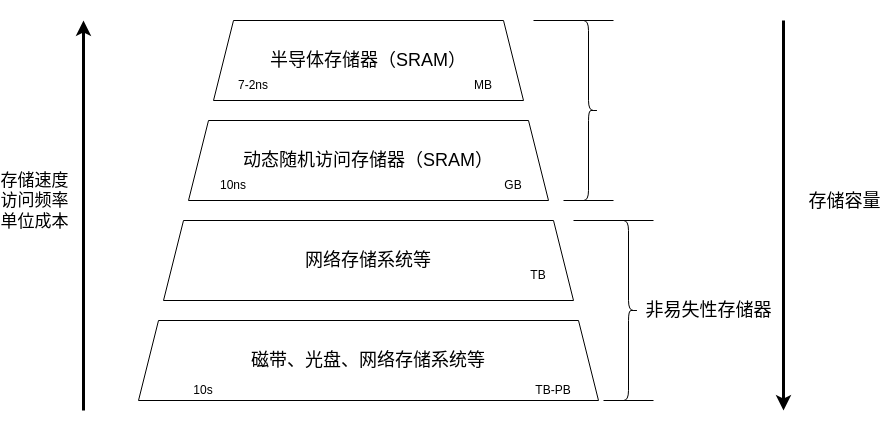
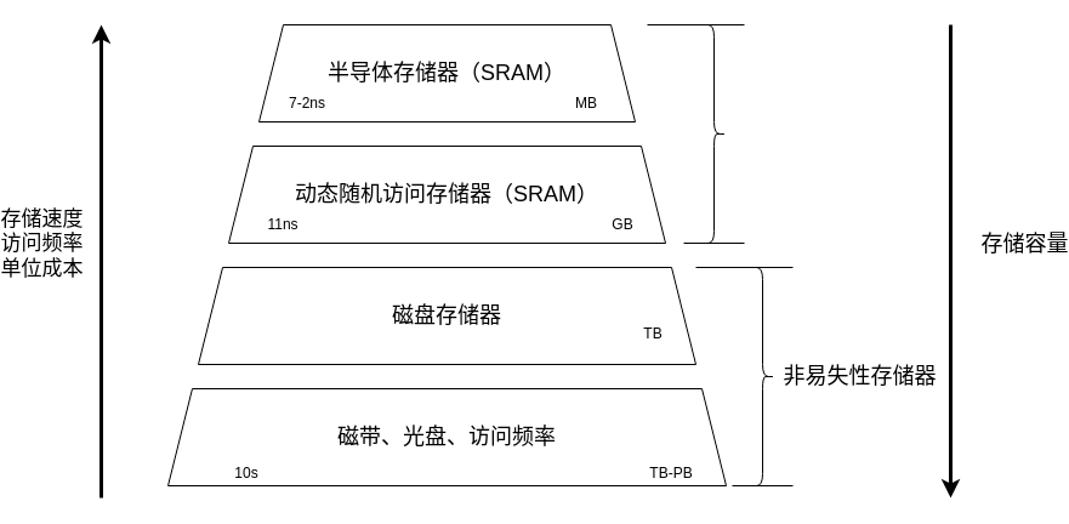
- <mxCell id="11" value="10ns" style="text;html=1;align=center;verticalAlign=middle;whiteSpace=wrap;rounded=0;" vertex="1" parent="1"><mxGeometry x="140" y="170" width="60" height="30" as="geometry" /></mxCell>
+ <mxCell id="11" value="11ns" style="text;html=1;align=center;verticalAlign=middle;whiteSpace=wrap;rounded=0;" vertex="1" parent="1"><mxGeometry x="140" y="170" width="60" height="30" as="geometry" /></mxCell>
- <mxCell id="4" value="&lt;font style=&quot;font-size: 18px;&quot;&gt;网络存储系统等&lt;/font&gt;" style="shape=trapezoid;perimeter=trapezoidPerimeter;whiteSpace=wrap;html=1;fixedSize=1;" vertex="1" parent="1"><mxGeometry x="100" y="220" width="410" height="80" as="geometry" /></mxCell>
+ <mxCell id="4" value="&lt;font style=&quot;font-size: 18px;&quot;&gt;磁盘存储器&lt;/font&gt;" style="shape=trapezoid;perimeter=trapezoidPerimeter;whiteSpace=wrap;html=1;fixedSize=1;" vertex="1" parent="1"><mxGeometry x="100" y="220" width="410" height="80" as="geometry" /></mxCell>
- <mxCell id="5" value="&lt;font style=&quot;font-size: 18px;&quot;&gt;磁带、光盘、网络存储系统等&lt;/font&gt;" style="shape=trapezoid;perimeter=trapezoidPerimeter;whiteSpace=wrap;html=1;fixedSize=1;" vertex="1" parent="1"><mxGeometry x="75" y="320" width="460" height="80" as="geometry" /></mxCell>
+ <mxCell id="5" value="&lt;font style=&quot;font-size: 18px;&quot;&gt;磁带、光盘、访问频率&lt;/font&gt;" style="shape=trapezoid;perimeter=trapezoidPerimeter;whiteSpace=wrap;html=1;fixedSize=1;" vertex="1" parent="1"><mxGeometry x="75" y="320" width="460" height="80" as="geometry" /></mxCell>
